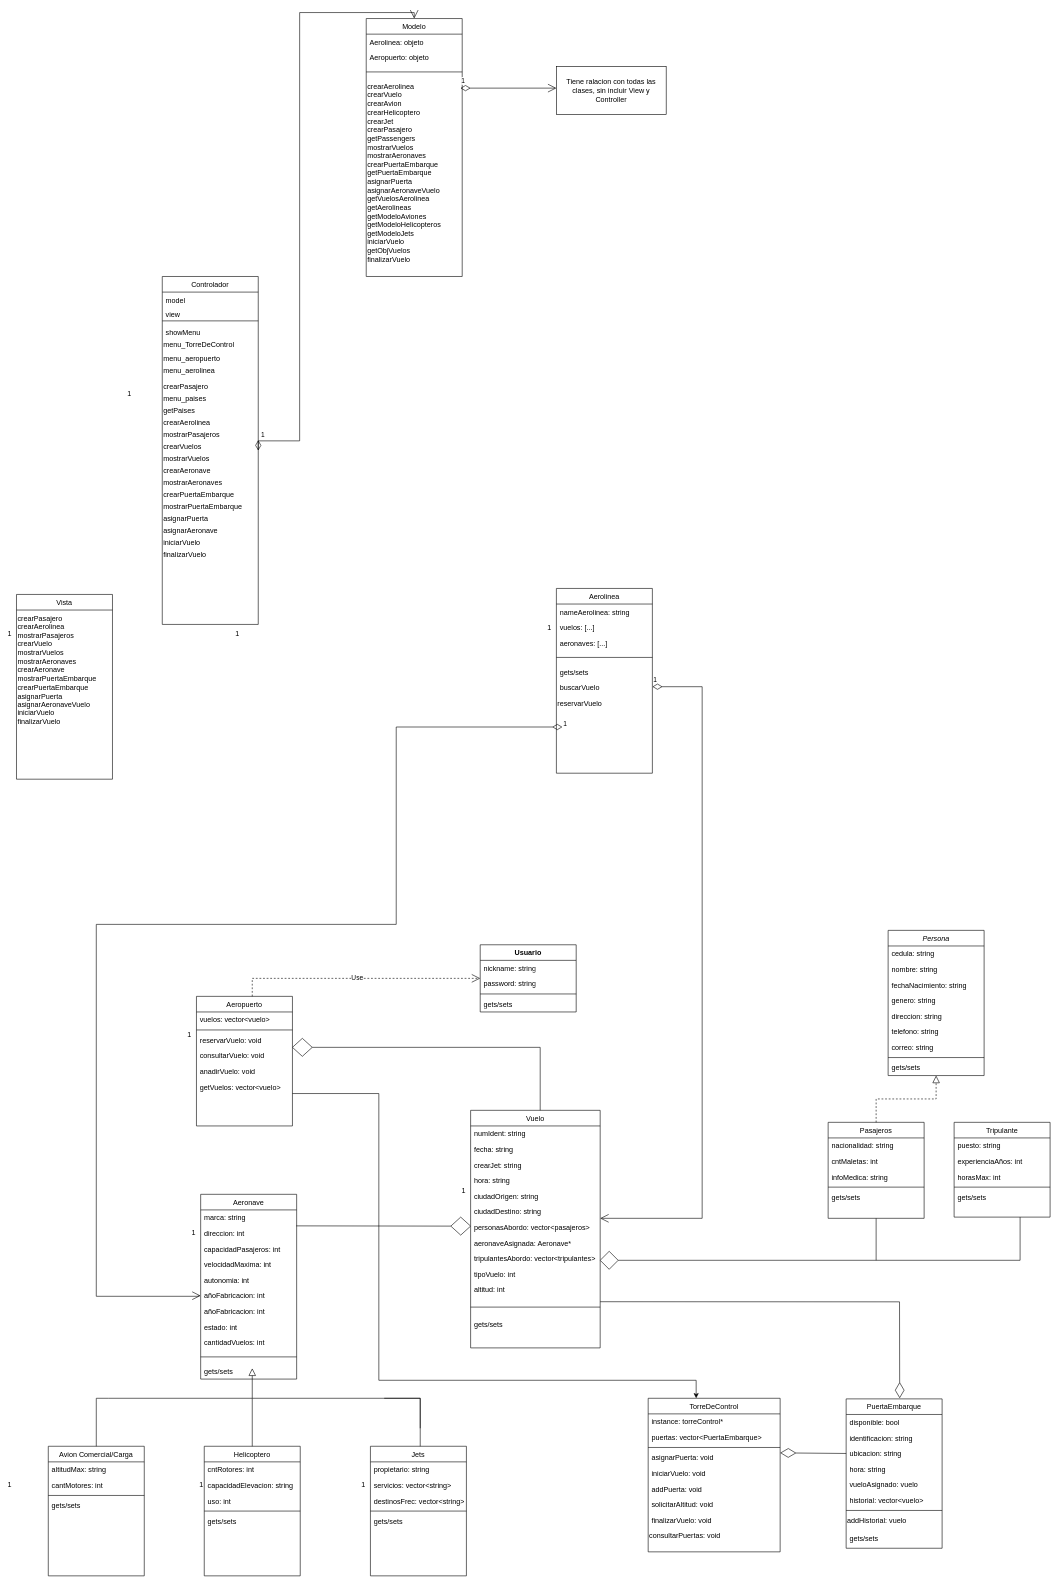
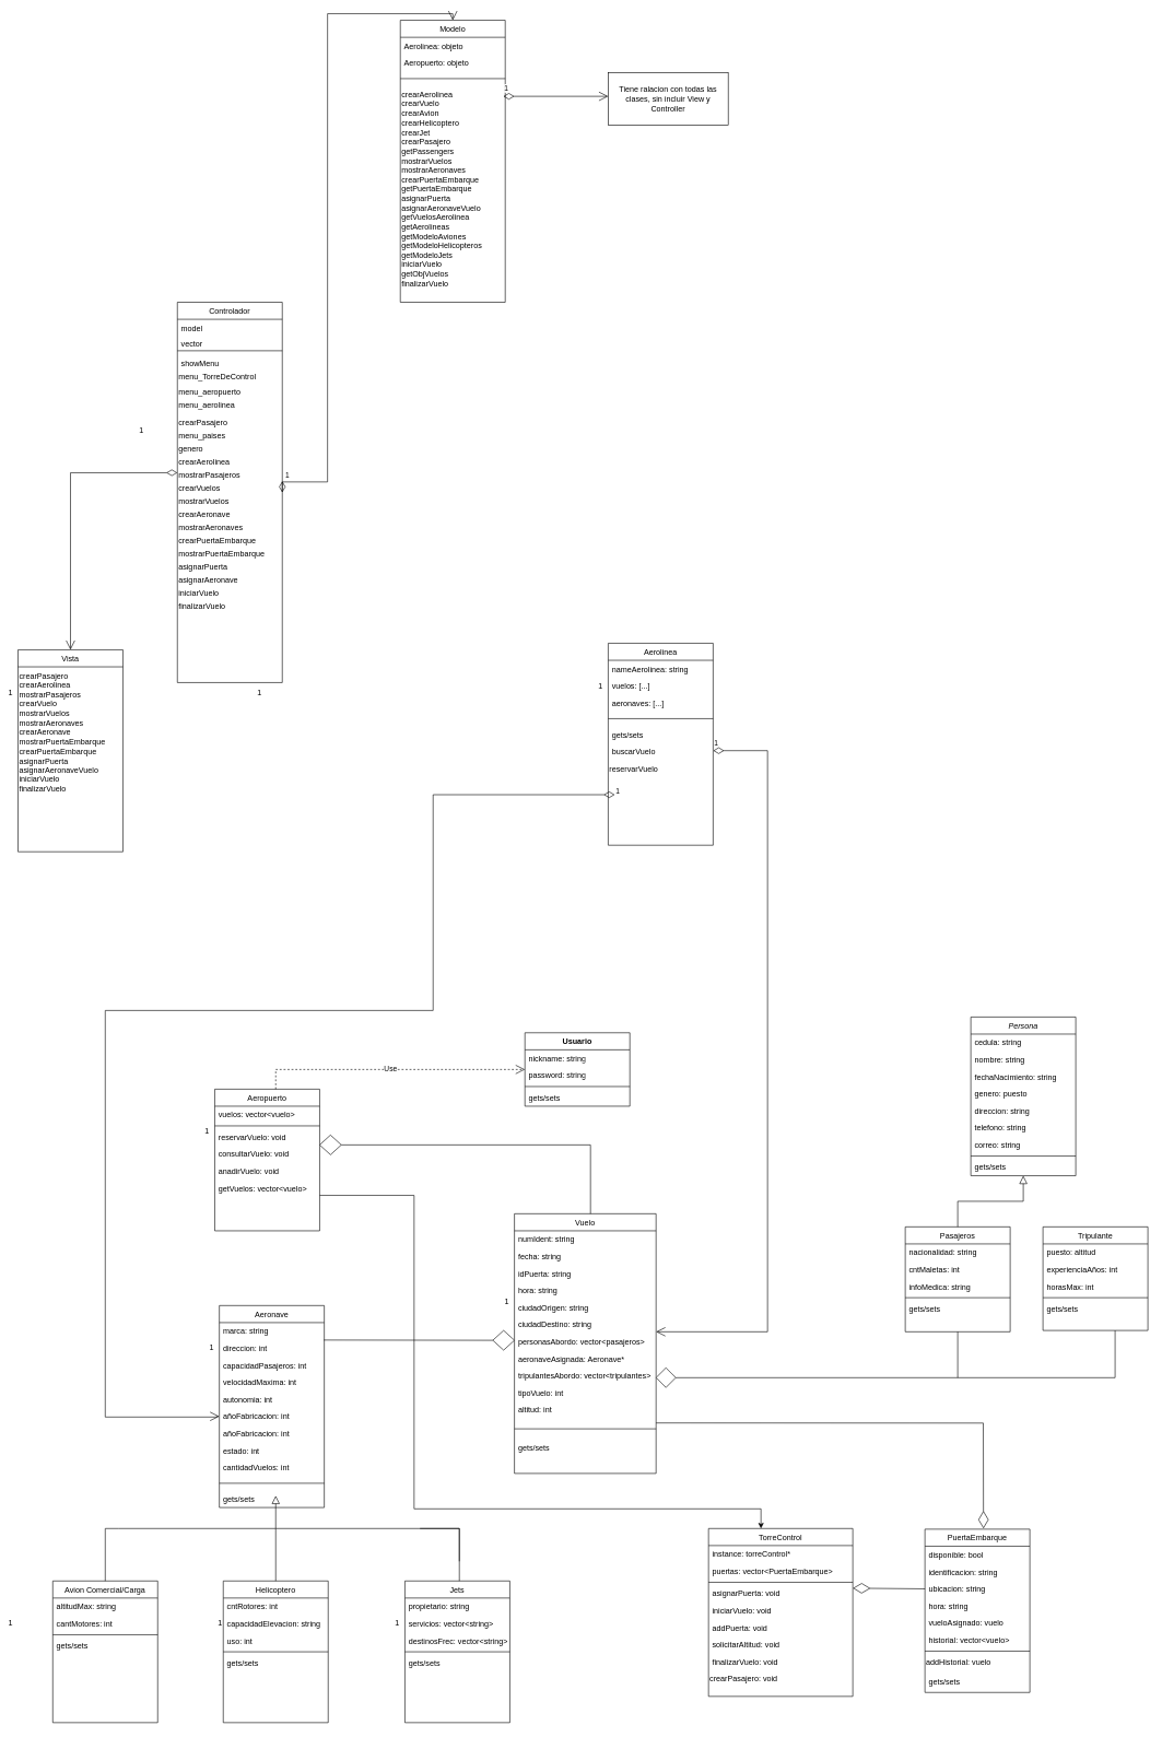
- <mxCell id="134" value="view" style="text;align=left;verticalAlign=top;spacingLeft=4;spacingRight=4;overflow=hidden;rotatable=0;points=[[0,0.5],[1,0.5]];portConstraint=eastwest;rounded=0;shadow=0;html=0;" parent="132" vertex="1"><mxGeometry y="50" width="160" height="18" as="geometry" /></mxCell>
+ <mxCell id="134" value="vector" style="text;align=left;verticalAlign=top;spacingLeft=4;spacingRight=4;overflow=hidden;rotatable=0;points=[[0,0.5],[1,0.5]];portConstraint=eastwest;rounded=0;shadow=0;html=0;" parent="132" vertex="1"><mxGeometry y="50" width="160" height="18" as="geometry" /></mxCell>
- <mxCell id="142" value="getPaises" style="text;whiteSpace=wrap;" vertex="1" parent="132"><mxGeometry y="210" width="160" height="20" as="geometry" /></mxCell>
+ <mxCell id="142" value="genero" style="text;whiteSpace=wrap;" vertex="1" parent="132"><mxGeometry y="210" width="160" height="20" as="geometry" /></mxCell>
+ <mxCell id="168" value="" style="endArrow=open;html=1;endSize=12;startArrow=diamondThin;startSize=14;startFill=0;edgeStyle=orthogonalEdgeStyle;align=left;verticalAlign=bottom;rounded=0;exitX=0;exitY=0.5;exitDx=0;exitDy=0;entryX=0.5;entryY=0;entryDx=0;entryDy=0;" edge="1" parent="1" source="144" target="129"><mxGeometry x="-1" y="3" relative="1" as="geometry"><mxPoint x="227" y="733" as="sourcePoint" /><mxPoint x="190" y="730" as="targetPoint" /></mxGeometry></mxCell>
- <mxCell id="68" value="genero: string" style="text;align=left;verticalAlign=top;spacingLeft=4;spacingRight=4;overflow=hidden;rotatable=0;points=[[0,0.5],[1,0.5]];portConstraint=eastwest;rounded=0;shadow=0;html=0;" parent="64" vertex="1"><mxGeometry y="104" width="160" height="26" as="geometry" /></mxCell>
+ <mxCell id="68" value="genero: puesto" style="text;align=left;verticalAlign=top;spacingLeft=4;spacingRight=4;overflow=hidden;rotatable=0;points=[[0,0.5],[1,0.5]];portConstraint=eastwest;rounded=0;shadow=0;html=0;" parent="64" vertex="1"><mxGeometry y="104" width="160" height="26" as="geometry" /></mxCell>
- <mxCell id="80" value="" style="endArrow=block;endSize=10;endFill=0;shadow=0;strokeWidth=1;rounded=0;edgeStyle=elbowEdgeStyle;elbow=vertical;dashed=1;" parent="1" source="74" target="64" edge="1"><mxGeometry width="160" relative="1" as="geometry"><mxPoint x="1460" y="1713" as="sourcePoint" /><mxPoint x="1460" y="1713" as="targetPoint" /></mxGeometry></mxCell>
+ <mxCell id="80" value="" style="endArrow=block;endSize=10;endFill=0;shadow=0;strokeWidth=1;rounded=0;edgeStyle=elbowEdgeStyle;elbow=vertical;" parent="1" source="74" target="64" edge="1"><mxGeometry width="160" relative="1" as="geometry"><mxPoint x="1460" y="1713" as="sourcePoint" /><mxPoint x="1460" y="1713" as="targetPoint" /></mxGeometry></mxCell>
- <mxCell id="82" value="puesto: string&#10;" style="text;align=left;verticalAlign=top;spacingLeft=4;spacingRight=4;overflow=hidden;rotatable=0;points=[[0,0.5],[1,0.5]];portConstraint=eastwest;" parent="81" vertex="1"><mxGeometry y="26" width="160" height="26" as="geometry" /></mxCell>
+ <mxCell id="82" value="puesto: altitud&#10;" style="text;align=left;verticalAlign=top;spacingLeft=4;spacingRight=4;overflow=hidden;rotatable=0;points=[[0,0.5],[1,0.5]];portConstraint=eastwest;" parent="81" vertex="1"><mxGeometry y="26" width="160" height="26" as="geometry" /></mxCell>
- <mxCell id="52" value="crearJet: string" style="text;align=left;verticalAlign=top;spacingLeft=4;spacingRight=4;overflow=hidden;rotatable=0;points=[[0,0.5],[1,0.5]];portConstraint=eastwest;rounded=0;shadow=0;html=0;" parent="49" vertex="1"><mxGeometry y="78" width="216" height="26" as="geometry" /></mxCell>
+ <mxCell id="52" value="idPuerta: string" style="text;align=left;verticalAlign=top;spacingLeft=4;spacingRight=4;overflow=hidden;rotatable=0;points=[[0,0.5],[1,0.5]];portConstraint=eastwest;rounded=0;shadow=0;html=0;" parent="49" vertex="1"><mxGeometry y="78" width="216" height="26" as="geometry" /></mxCell>
- <mxCell id="95" value="TorreDeControl" style="swimlane;fontStyle=0;align=center;verticalAlign=top;childLayout=stackLayout;horizontal=1;startSize=26;horizontalStack=0;resizeParent=1;resizeLast=0;collapsible=1;marginBottom=0;rounded=0;shadow=0;strokeWidth=1;" parent="1" vertex="1"><mxGeometry x="1080" y="2330" width="220" height="256" as="geometry"><mxRectangle x="130" y="380" width="160" height="26" as="alternateBounds" /></mxGeometry></mxCell>
+ <mxCell id="95" value="TorreControl" style="swimlane;fontStyle=0;align=center;verticalAlign=top;childLayout=stackLayout;horizontal=1;startSize=26;horizontalStack=0;resizeParent=1;resizeLast=0;collapsible=1;marginBottom=0;rounded=0;shadow=0;strokeWidth=1;" parent="1" vertex="1"><mxGeometry x="1080" y="2330" width="220" height="256" as="geometry"><mxRectangle x="130" y="380" width="160" height="26" as="alternateBounds" /></mxGeometry></mxCell>
- <mxCell id="104" value="consultarPuertas: void" style="text;whiteSpace=wrap;" parent="95" vertex="1"><mxGeometry y="216" width="220" height="40" as="geometry" /></mxCell>
+ <mxCell id="104" value="crearPasajero: void" style="text;whiteSpace=wrap;" parent="95" vertex="1"><mxGeometry y="216" width="220" height="40" as="geometry" /></mxCell>
